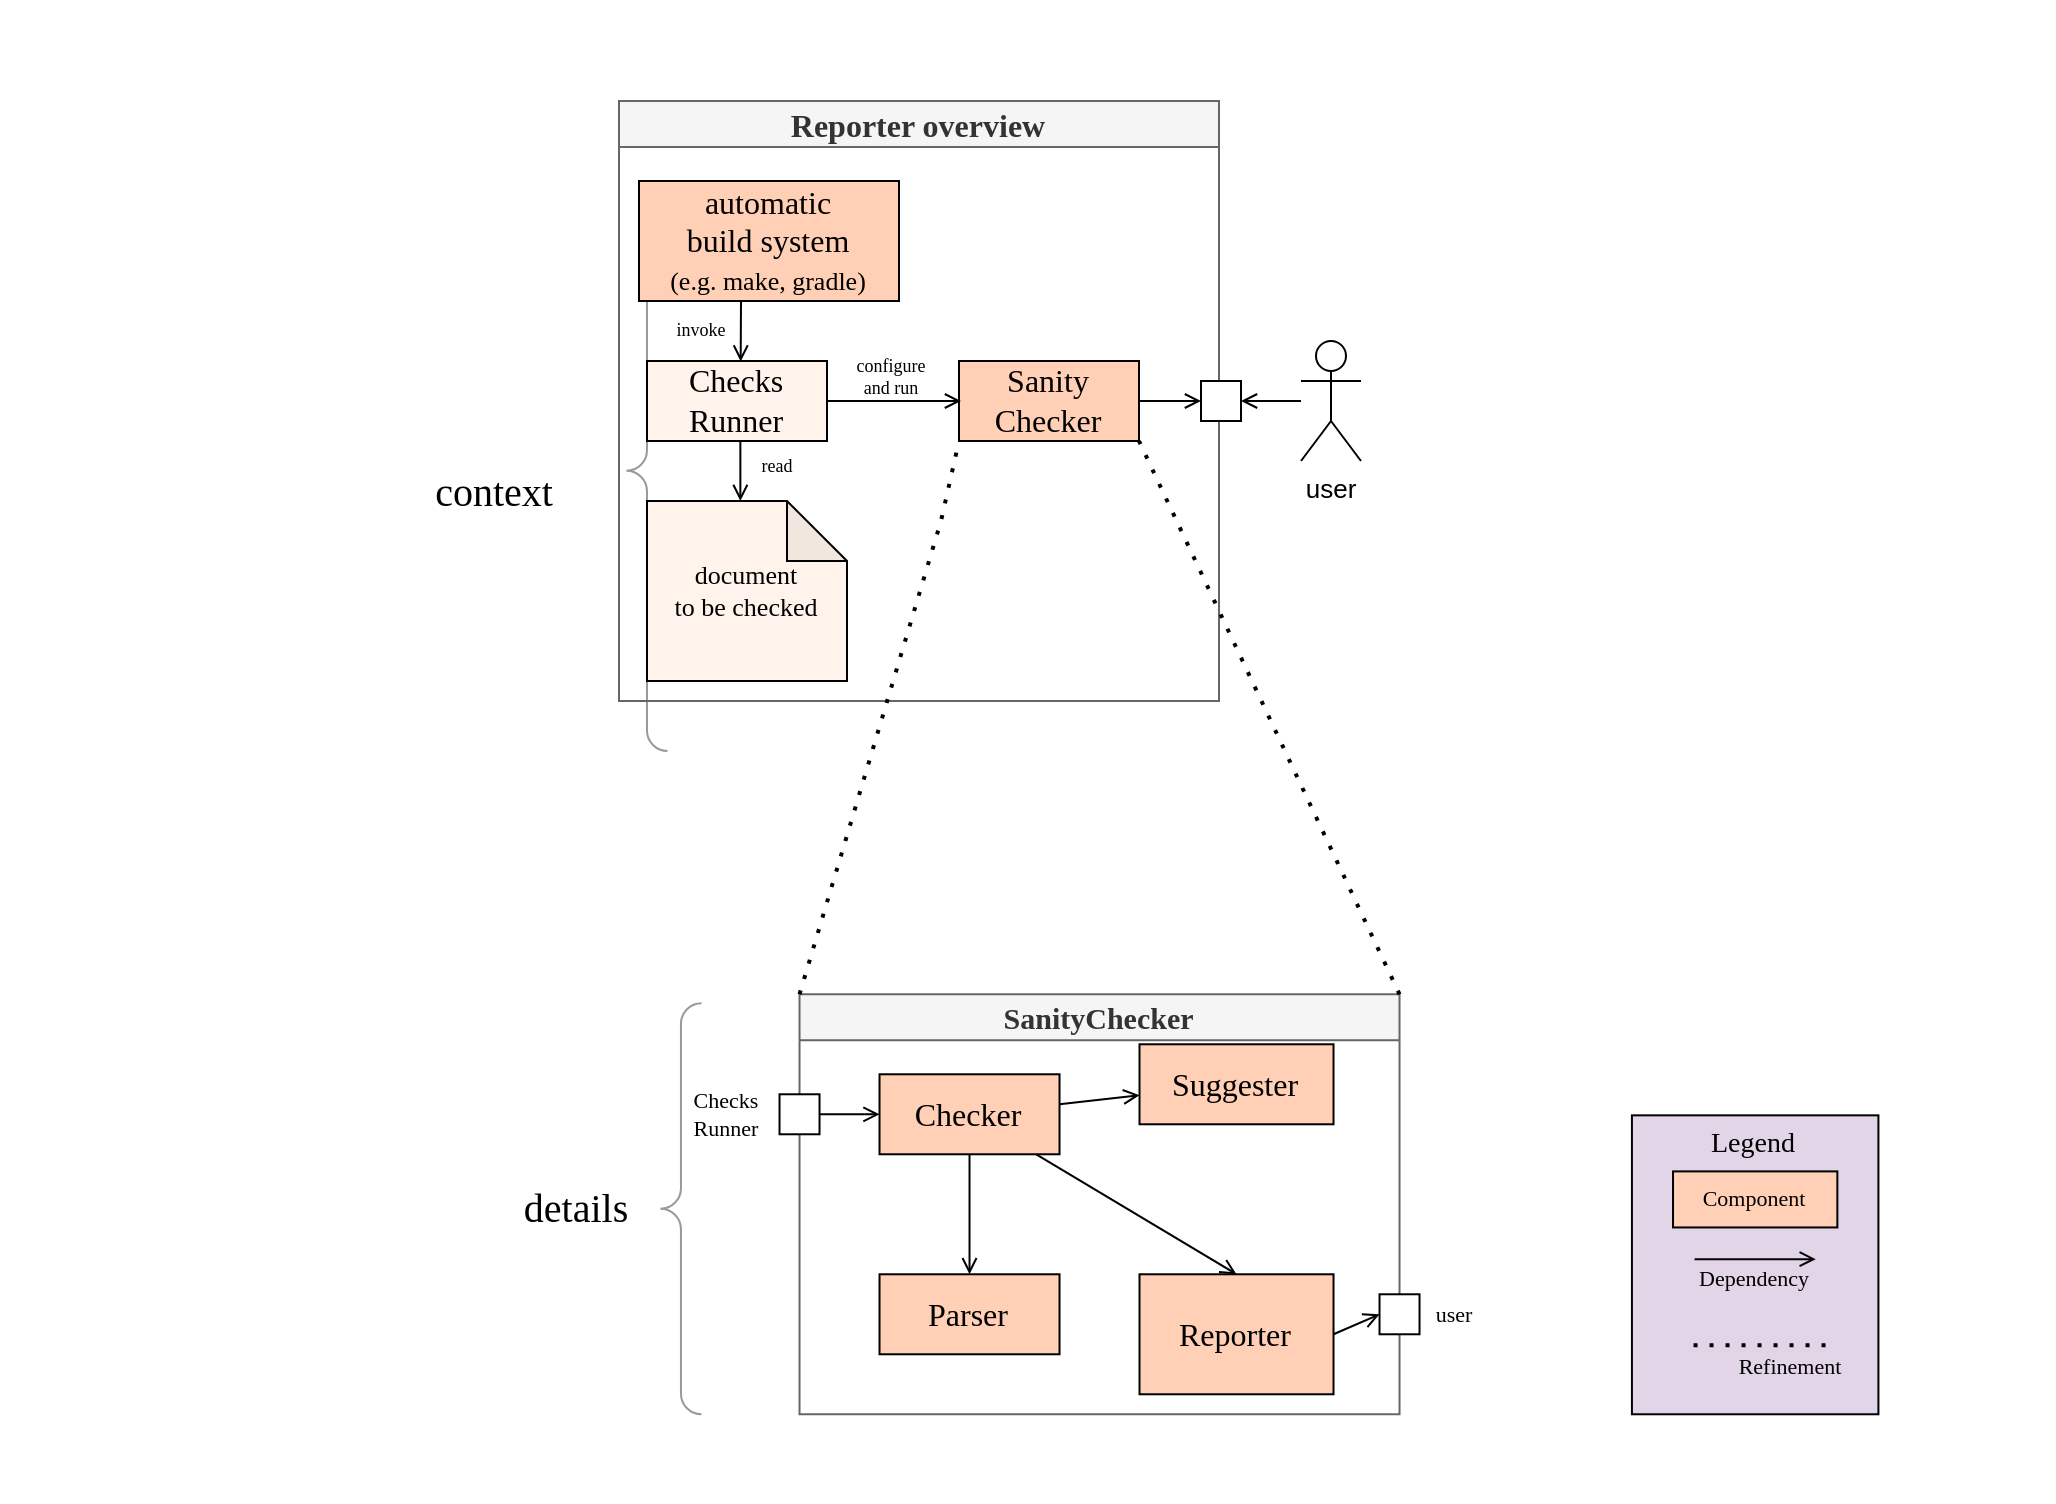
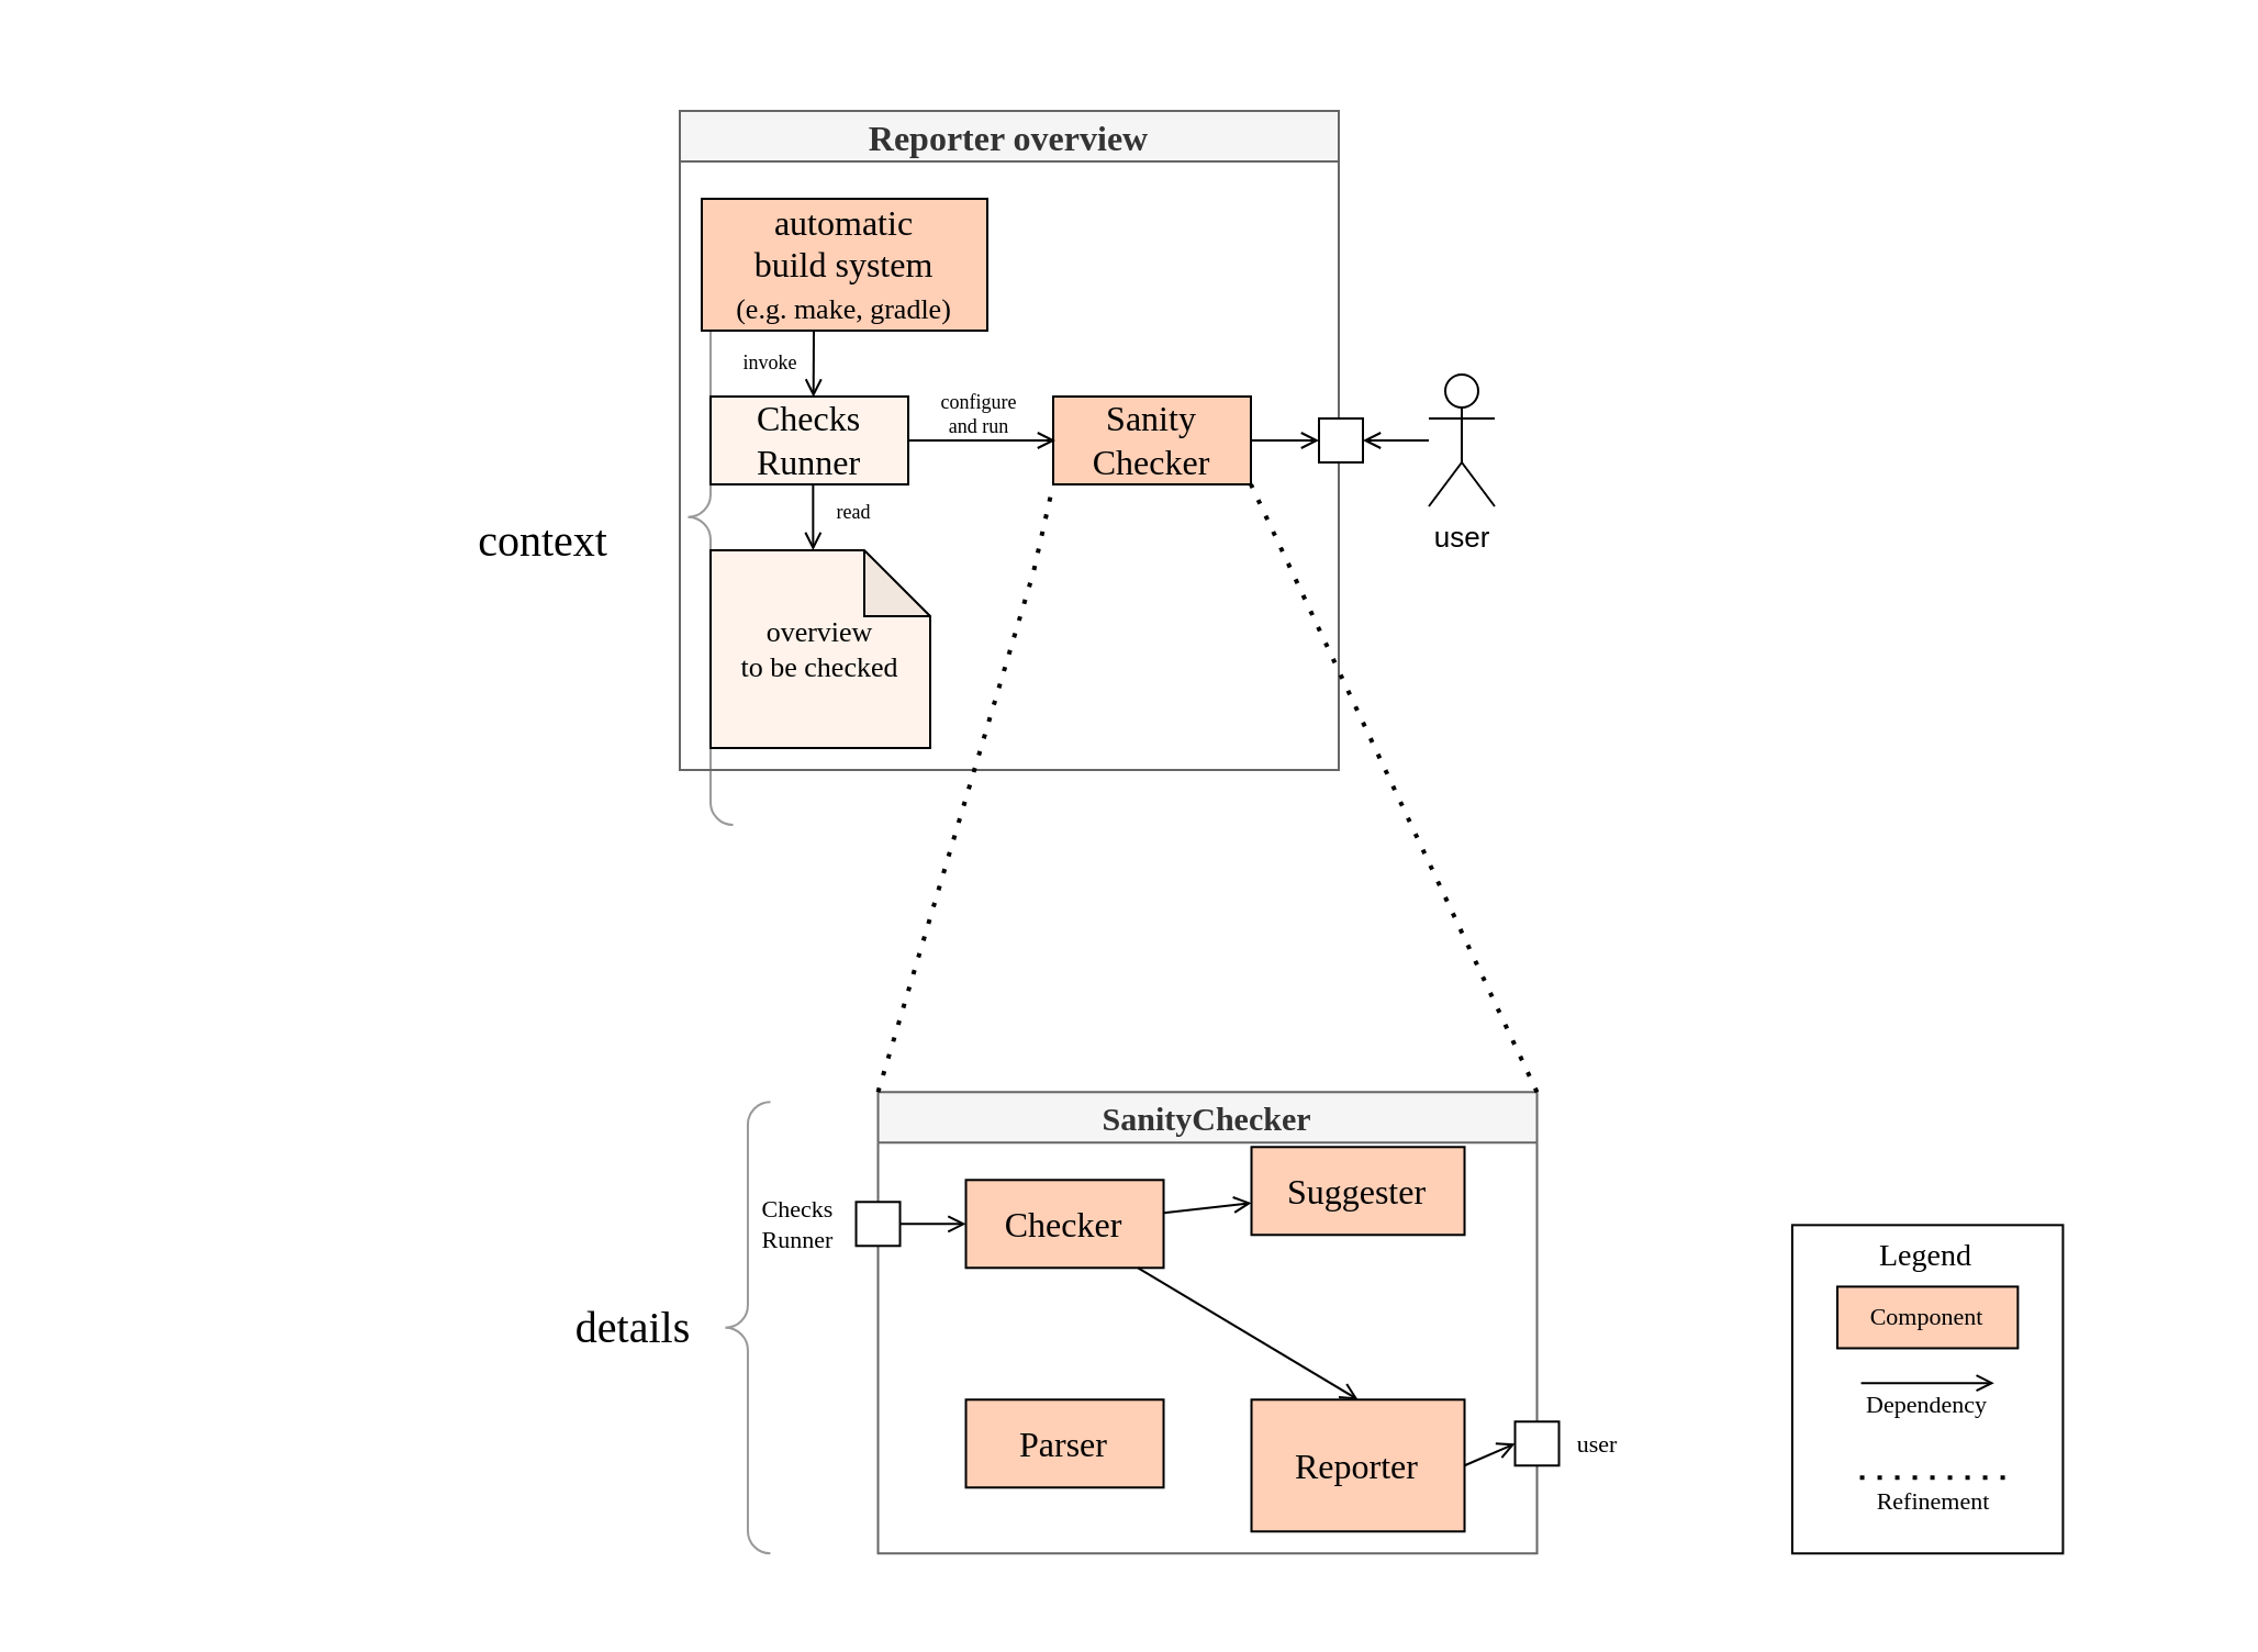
- <mxCell id="37" value="&lt;font face=&quot;Mark Pro&quot;&gt;document&lt;br&gt;to be checked&lt;/font&gt;" style="shape=note;whiteSpace=wrap;html=1;backgroundOutline=1;darkOpacity=0.05;fontSize=13;fillColor=#FFF3EB;" vertex="1" parent="30"><mxGeometry x="14" y="200" width="100" height="90" as="geometry" /></mxCell>
+ <mxCell id="37" value="&lt;font face=&quot;Mark Pro&quot;&gt;overview&lt;br&gt;to be checked&lt;/font&gt;" style="shape=note;whiteSpace=wrap;html=1;backgroundOutline=1;darkOpacity=0.05;fontSize=13;fillColor=#FFF3EB;" vertex="1" parent="30"><mxGeometry x="14" y="200" width="100" height="90" as="geometry" /></mxCell>
- <mxCell id="25" style="rounded=0;orthogonalLoop=1;jettySize=auto;html=1;fontFamily=Mark Pro;fontSize=16;endArrow=open;endFill=0;" parent="15" source="22" target="26" edge="1"><mxGeometry relative="1" as="geometry"><mxPoint x="295.8" y="80" as="sourcePoint" /><mxPoint x="296.1" y="150.24" as="targetPoint" /></mxGeometry></mxCell>
- <mxCell id="8" value="Legend" style="rounded=0;whiteSpace=wrap;html=1;fontFamily=Mark Pro;fontSize=14;verticalAlign=top;fillColor=#e1d5e7;" vertex="1" parent="7"><mxGeometry width="123.25" height="149.474" as="geometry" /></mxCell>
+ <mxCell id="8" value="Legend" style="rounded=0;whiteSpace=wrap;html=1;fontFamily=Mark Pro;fontSize=14;verticalAlign=top;" vertex="1" parent="7"><mxGeometry width="123.25" height="149.474" as="geometry" /></mxCell>
- <mxCell id="13" value="Refinement" style="text;html=1;strokeColor=none;fillColor=none;align=center;verticalAlign=middle;whiteSpace=wrap;rounded=0;fontFamily=Mark Pro;fontSize=11;" vertex="1" parent="7"><mxGeometry x="48.894" y="112.105" width="61.625" height="28.026" as="geometry" /></mxCell>
+ <mxCell id="13" value="Refinement" style="text;html=1;strokeColor=none;fillColor=none;align=center;verticalAlign=middle;whiteSpace=wrap;rounded=0;fontFamily=Mark Pro;fontSize=11;" vertex="1" parent="7"><mxGeometry x="33.894" y="112.105" width="61.625" height="28.026" as="geometry" /></mxCell>
